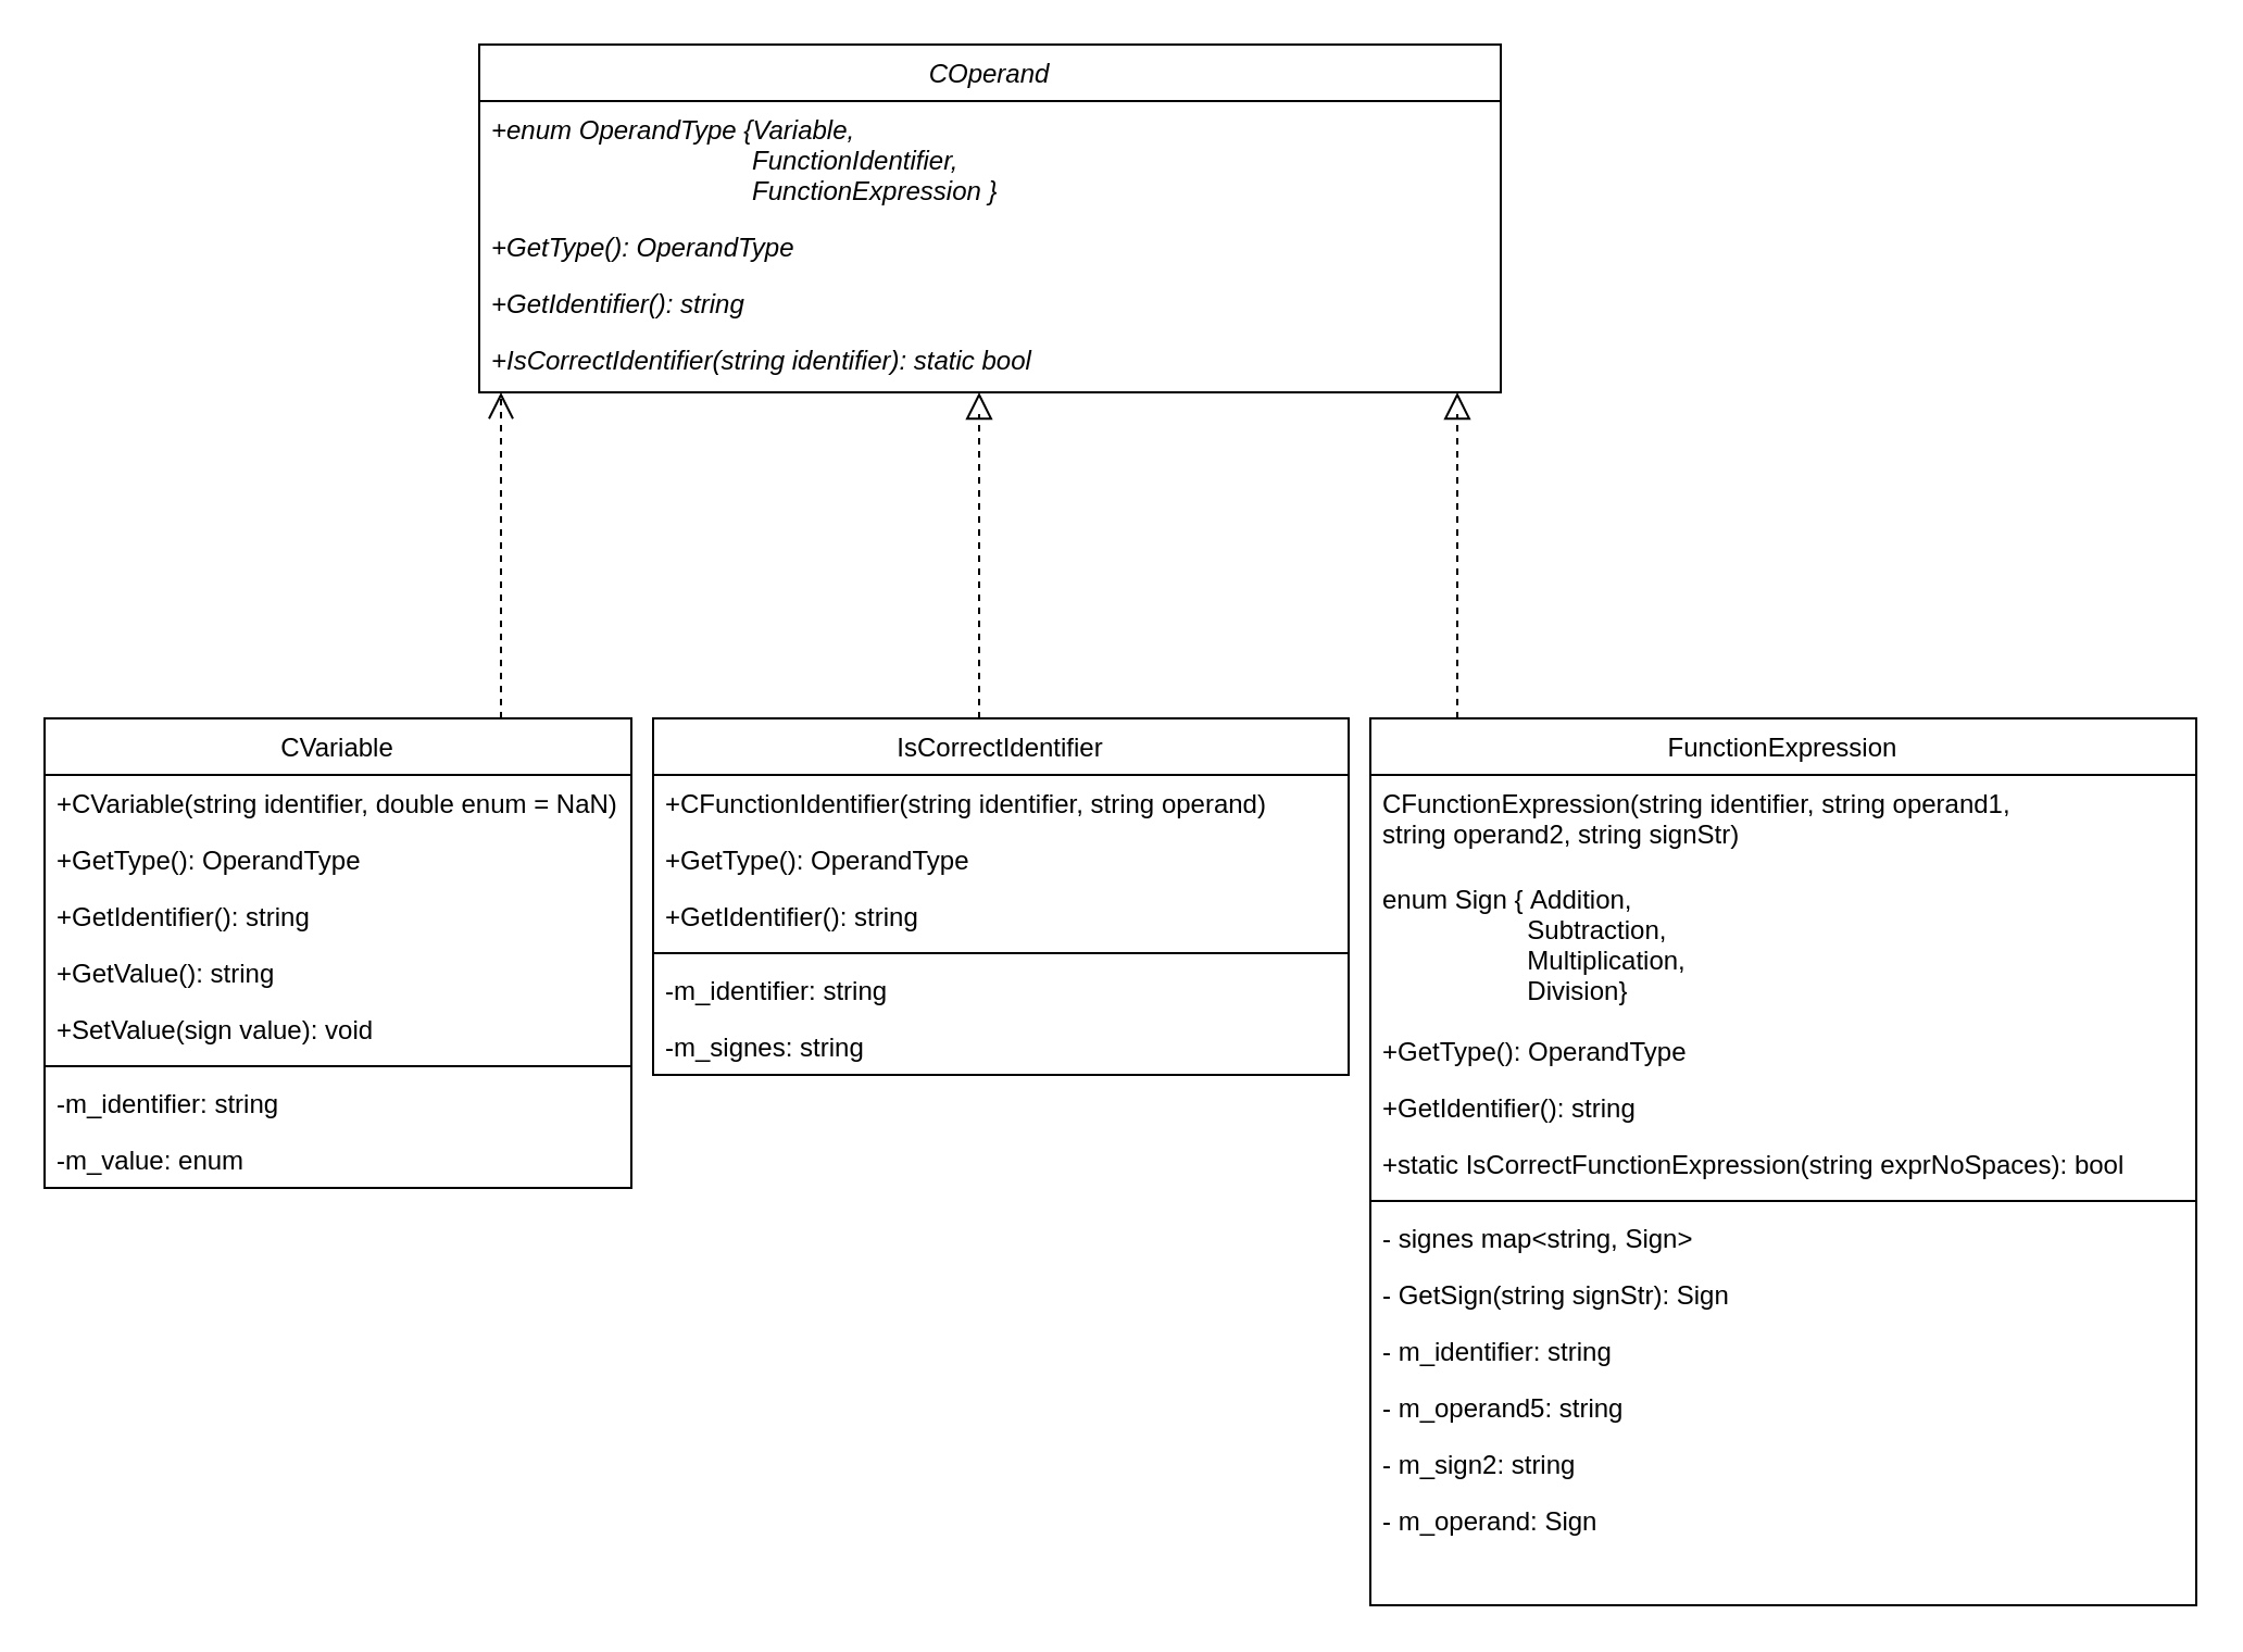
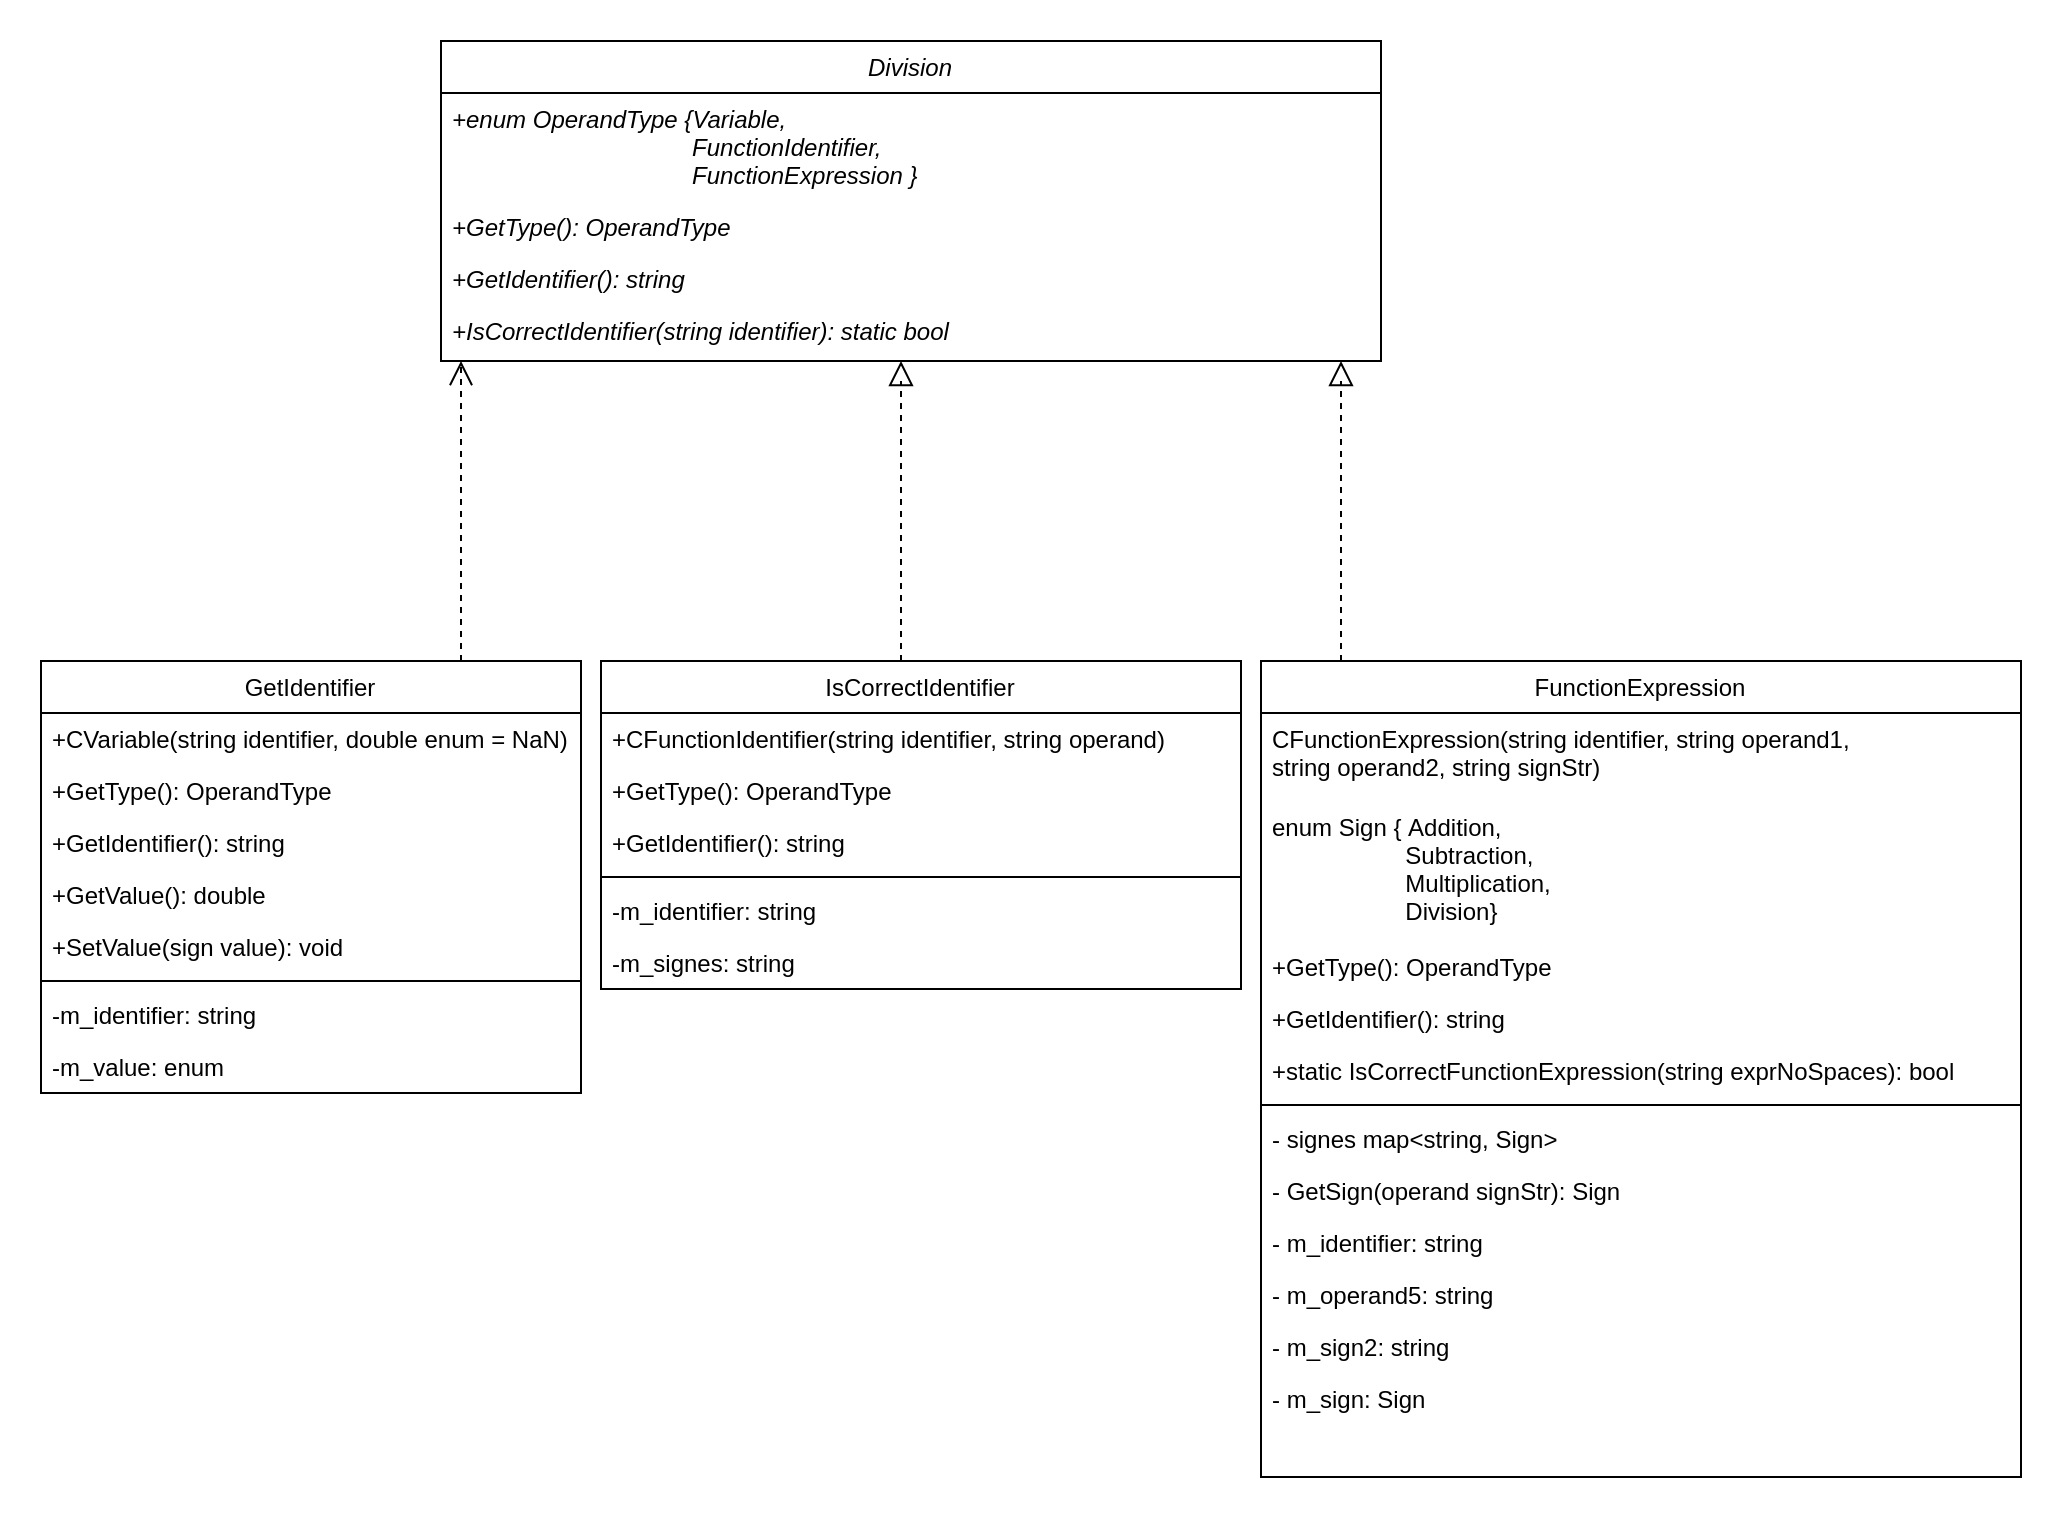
- <mxCell id="2" value="COperand" style="swimlane;fontStyle=2;align=center;verticalAlign=top;childLayout=stackLayout;horizontal=1;startSize=26;horizontalStack=0;resizeParent=1;resizeLast=0;collapsible=1;marginBottom=0;rounded=0;shadow=0;strokeWidth=1;" parent="1" vertex="1"><mxGeometry x="220" y="20" width="470" height="160" as="geometry"><mxRectangle x="230" y="140" width="160" height="26" as="alternateBounds" /></mxGeometry></mxCell>
+ <mxCell id="2" value="Division" style="swimlane;fontStyle=2;align=center;verticalAlign=top;childLayout=stackLayout;horizontal=1;startSize=26;horizontalStack=0;resizeParent=1;resizeLast=0;collapsible=1;marginBottom=0;rounded=0;shadow=0;strokeWidth=1;" parent="1" vertex="1"><mxGeometry x="220" y="20" width="470" height="160" as="geometry"><mxRectangle x="230" y="140" width="160" height="26" as="alternateBounds" /></mxGeometry></mxCell>
- <mxCell id="7" value="CVariable" style="swimlane;fontStyle=0;align=center;verticalAlign=top;childLayout=stackLayout;horizontal=1;startSize=26;horizontalStack=0;resizeParent=1;resizeLast=0;collapsible=1;marginBottom=0;rounded=0;shadow=0;strokeWidth=1;" parent="1" vertex="1"><mxGeometry x="20" y="330" width="270" height="216" as="geometry"><mxRectangle x="130" y="380" width="160" height="26" as="alternateBounds" /></mxGeometry></mxCell>
+ <mxCell id="7" value="GetIdentifier" style="swimlane;fontStyle=0;align=center;verticalAlign=top;childLayout=stackLayout;horizontal=1;startSize=26;horizontalStack=0;resizeParent=1;resizeLast=0;collapsible=1;marginBottom=0;rounded=0;shadow=0;strokeWidth=1;" parent="1" vertex="1"><mxGeometry x="20" y="330" width="270" height="216" as="geometry"><mxRectangle x="130" y="380" width="160" height="26" as="alternateBounds" /></mxGeometry></mxCell>
- <mxCell id="11" value="+GetValue(): string" style="text;align=left;verticalAlign=top;spacingLeft=4;spacingRight=4;overflow=hidden;rotatable=0;points=[[0,0.5],[1,0.5]];portConstraint=eastwest;rounded=0;shadow=0;html=0;" parent="7" vertex="1"><mxGeometry y="104" width="270" height="26" as="geometry" /></mxCell>
+ <mxCell id="11" value="+GetValue(): double" style="text;align=left;verticalAlign=top;spacingLeft=4;spacingRight=4;overflow=hidden;rotatable=0;points=[[0,0.5],[1,0.5]];portConstraint=eastwest;rounded=0;shadow=0;html=0;" parent="7" vertex="1"><mxGeometry y="104" width="270" height="26" as="geometry" /></mxCell>
- <mxCell id="32" value="- GetSign(string signStr): Sign " style="text;align=left;verticalAlign=top;spacingLeft=4;spacingRight=4;overflow=hidden;rotatable=0;points=[[0,0.5],[1,0.5]];portConstraint=eastwest;fontStyle=0" vertex="1" parent="24"><mxGeometry y="252" width="380" height="26" as="geometry" /></mxCell>
+ <mxCell id="32" value="- GetSign(operand signStr): Sign " style="text;align=left;verticalAlign=top;spacingLeft=4;spacingRight=4;overflow=hidden;rotatable=0;points=[[0,0.5],[1,0.5]];portConstraint=eastwest;fontStyle=0" vertex="1" parent="24"><mxGeometry y="252" width="380" height="26" as="geometry" /></mxCell>
- <mxCell id="36" value="- m_operand: Sign" style="text;align=left;verticalAlign=top;spacingLeft=4;spacingRight=4;overflow=hidden;rotatable=0;points=[[0,0.5],[1,0.5]];portConstraint=eastwest;" vertex="1" parent="24"><mxGeometry y="356" width="380" height="26" as="geometry" /></mxCell>
+ <mxCell id="36" value="- m_sign: Sign" style="text;align=left;verticalAlign=top;spacingLeft=4;spacingRight=4;overflow=hidden;rotatable=0;points=[[0,0.5],[1,0.5]];portConstraint=eastwest;" vertex="1" parent="24"><mxGeometry y="356" width="380" height="26" as="geometry" /></mxCell>
